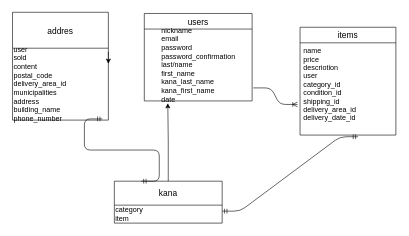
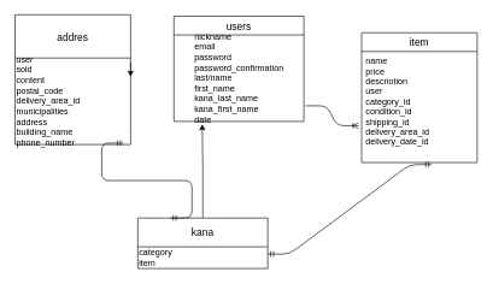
- <mxCell id="2" value="items" style="swimlane;fontStyle=0;childLayout=stackLayout;horizontal=1;startSize=26;horizontalStack=0;resizeParent=1;resizeParentMax=0;resizeLast=0;collapsible=1;marginBottom=0;align=center;fontSize=14;" vertex="1" parent="1"><mxGeometry x="500" y="45" width="160" height="180" as="geometry" /></mxCell>
+ <mxCell id="2" value="item" style="swimlane;fontStyle=0;childLayout=stackLayout;horizontal=1;startSize=26;horizontalStack=0;resizeParent=1;resizeParentMax=0;resizeLast=0;collapsible=1;marginBottom=0;align=center;fontSize=14;" vertex="1" parent="1"><mxGeometry x="500" y="45" width="160" height="180" as="geometry" /></mxCell>
